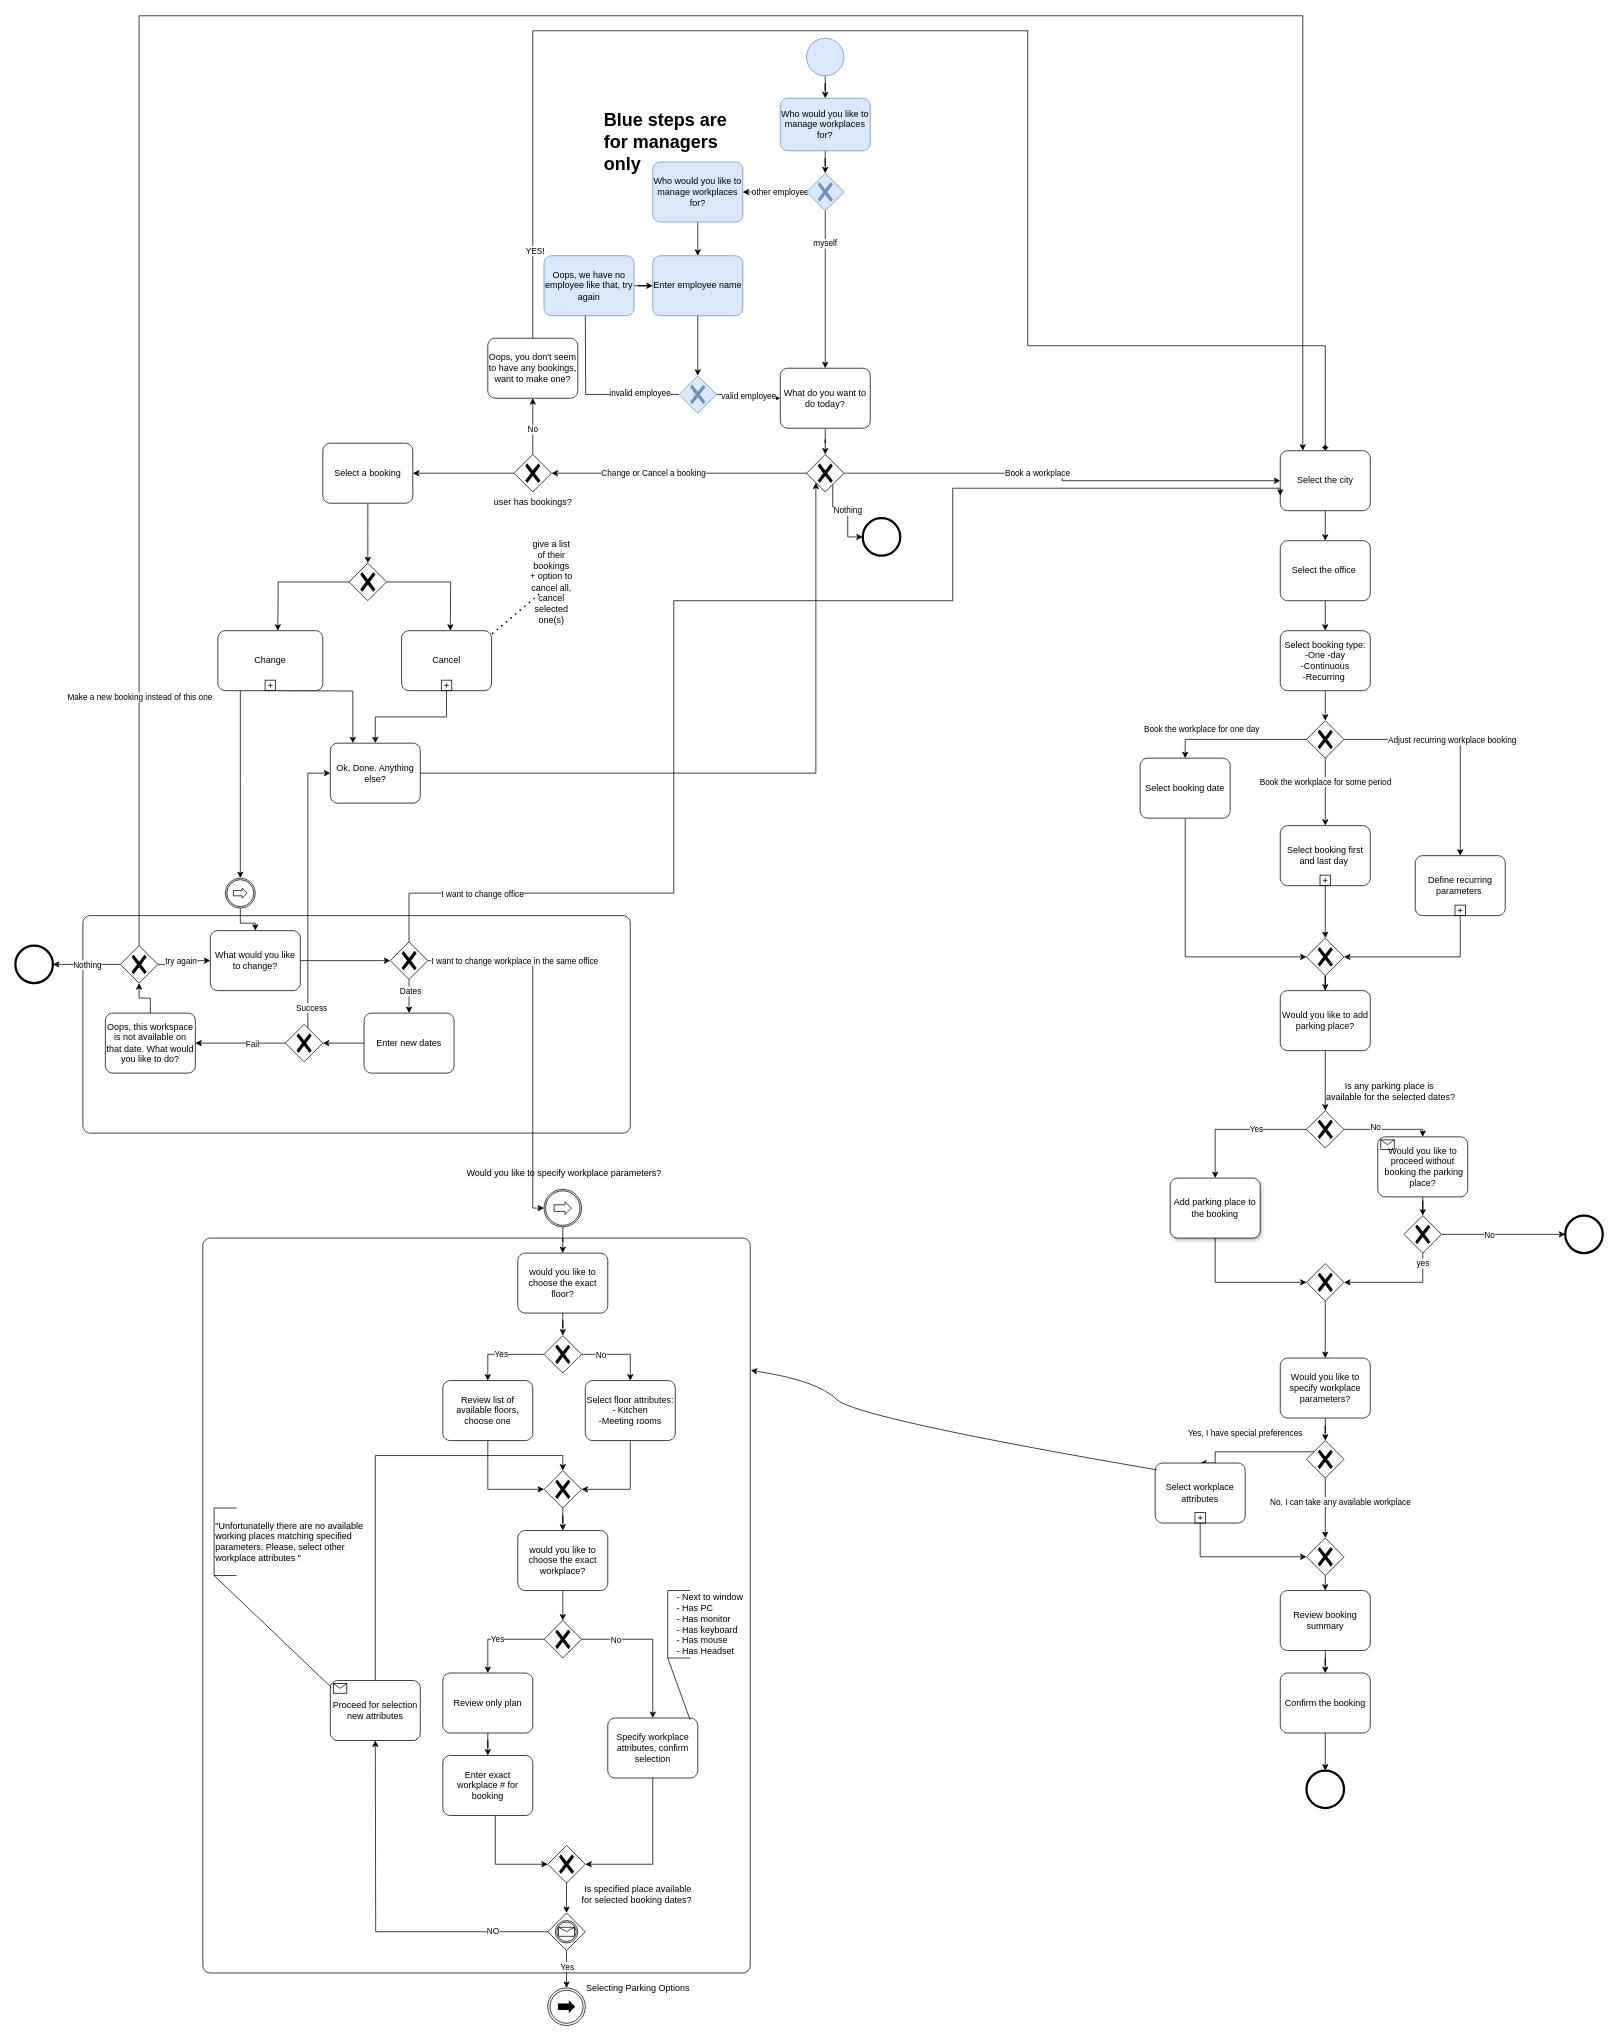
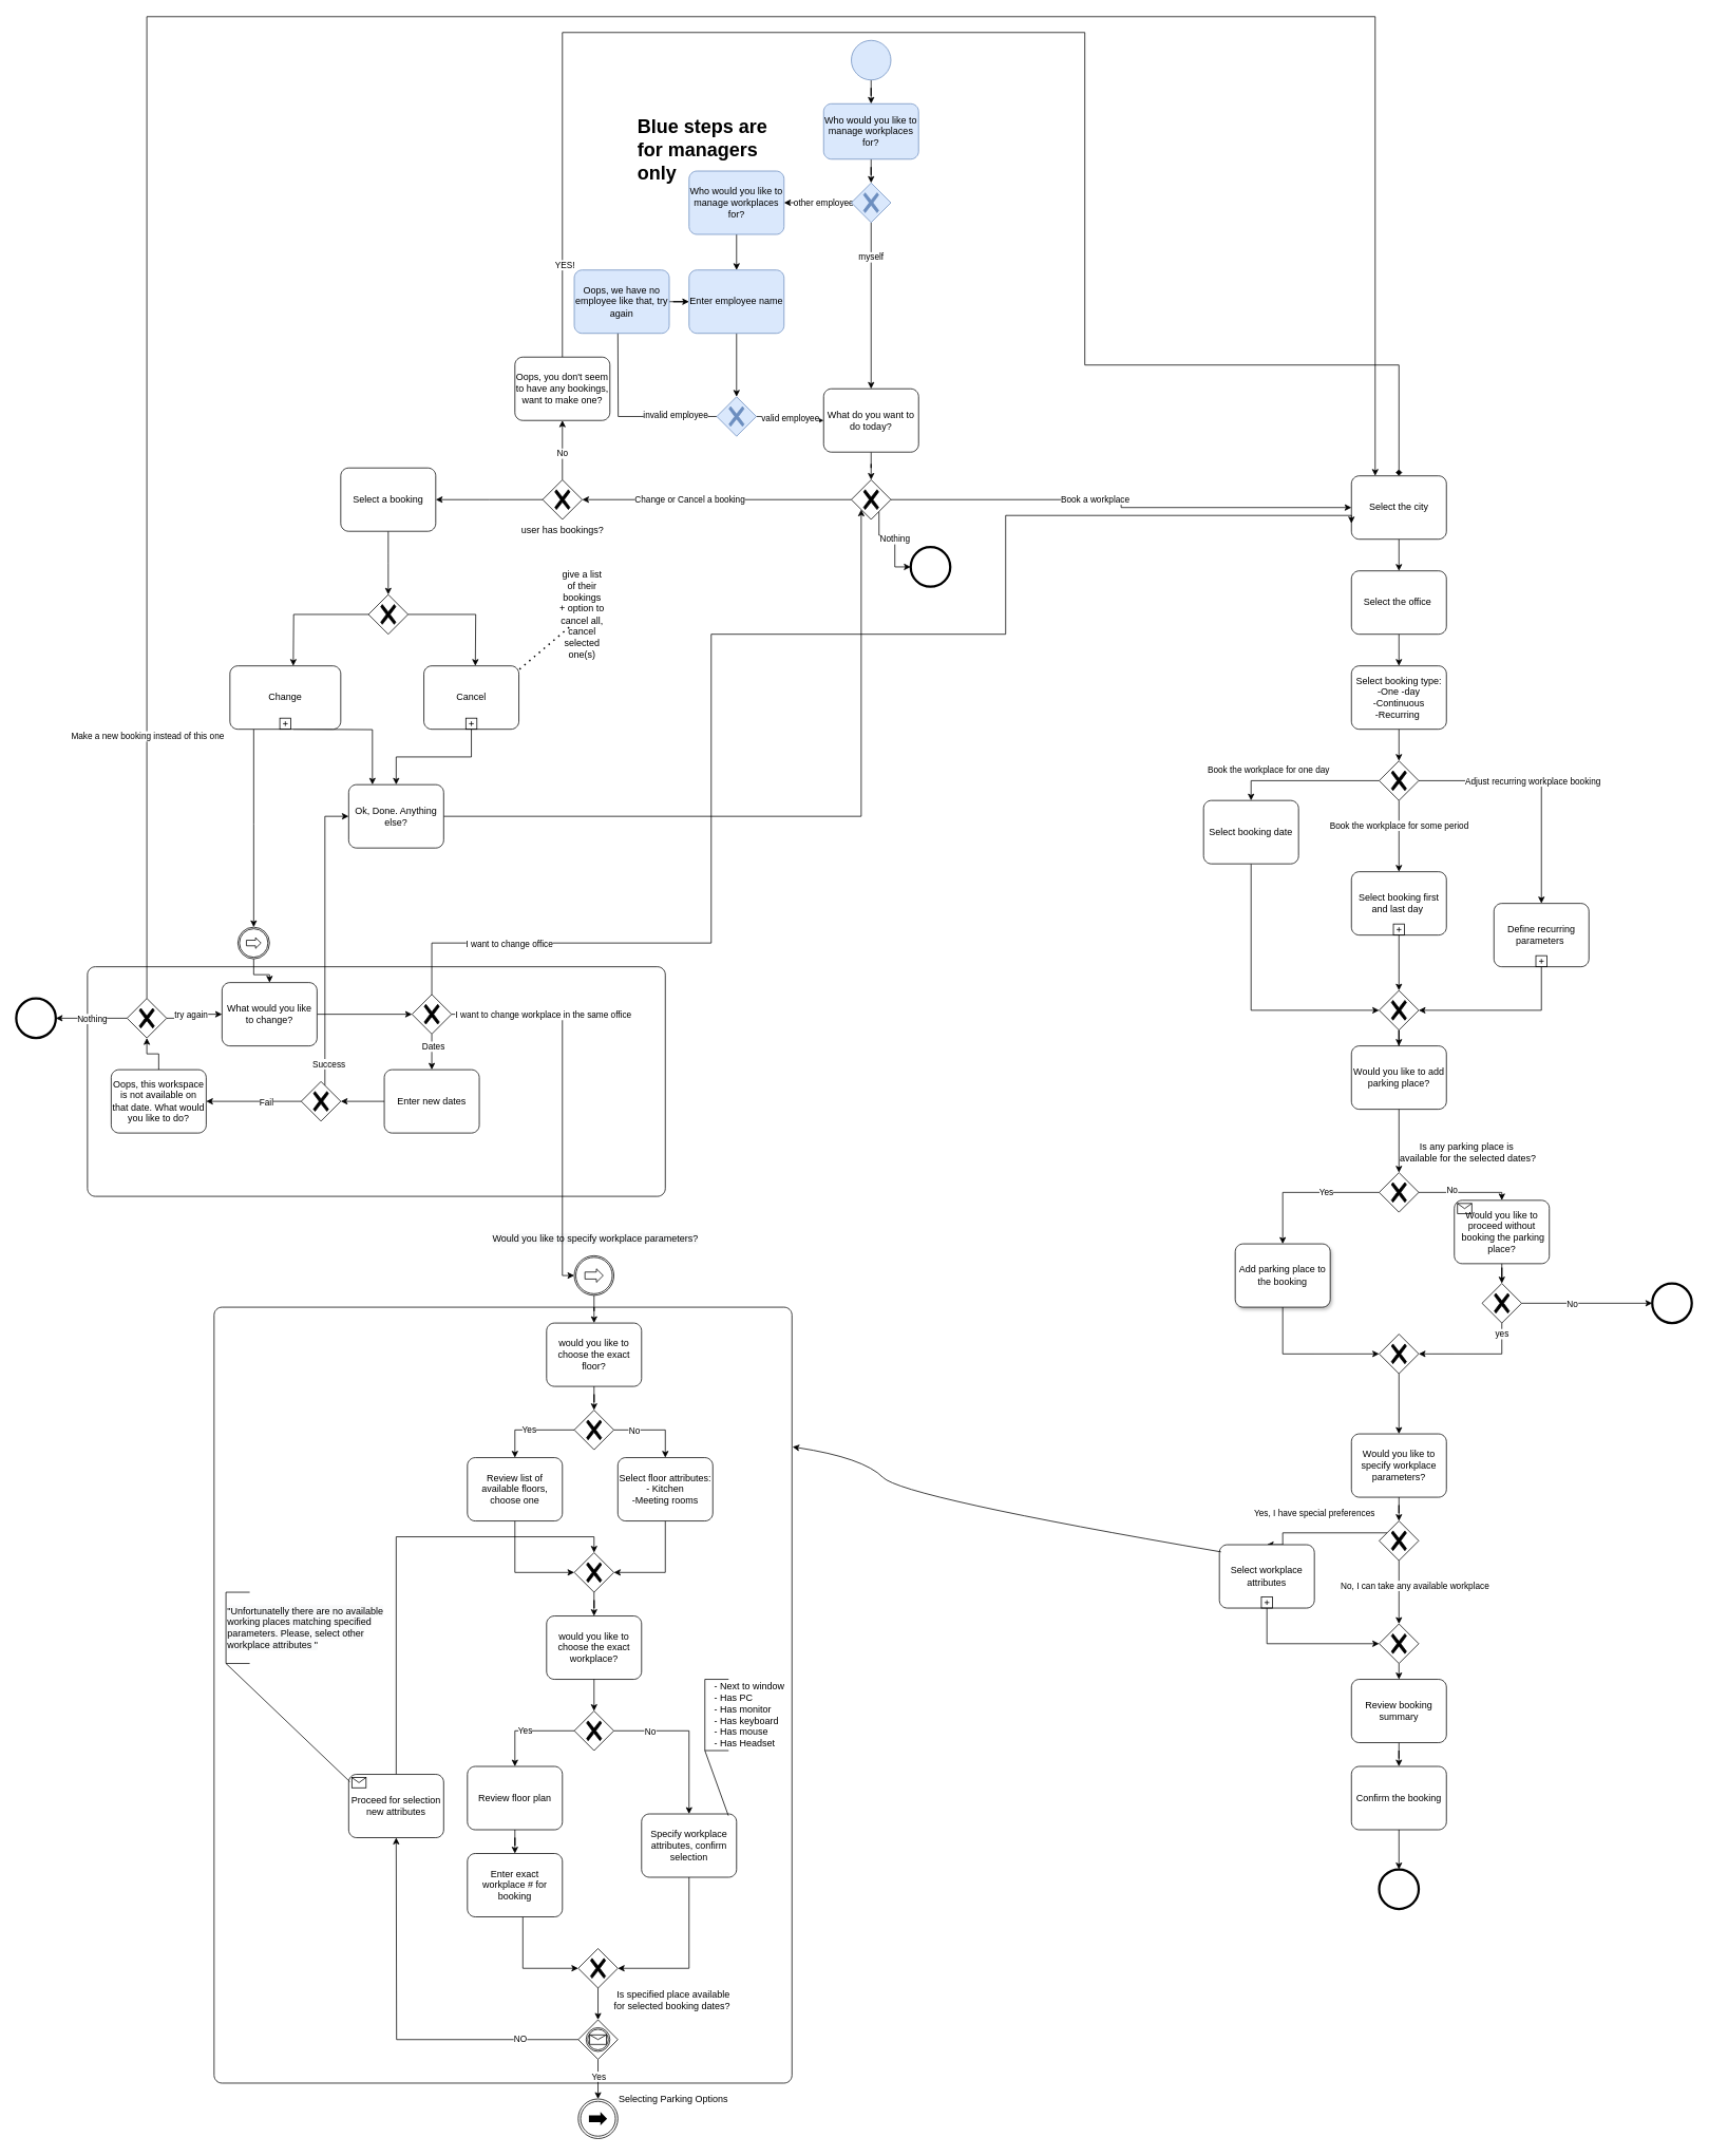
- <mxCell id="61" value="Review only plan" style="points=[[0.25,0,0],[0.5,0,0],[0.75,0,0],[1,0.25,0],[1,0.5,0],[1,0.75,0],[0.75,1,0],[0.5,1,0],[0.25,1,0],[0,0.75,0],[0,0.5,0],[0,0.25,0]];shape=mxgraph.bpmn.task;whiteSpace=wrap;rectStyle=rounded;size=10;taskMarker=abstract;" parent="1" vertex="1"><mxGeometry x="590" y="2230" width="120" height="80" as="geometry" /></mxCell>
+ <mxCell id="61" value="Review floor plan" style="points=[[0.25,0,0],[0.5,0,0],[0.75,0,0],[1,0.25,0],[1,0.5,0],[1,0.75,0],[0.75,1,0],[0.5,1,0],[0.25,1,0],[0,0.75,0],[0,0.5,0],[0,0.25,0]];shape=mxgraph.bpmn.task;whiteSpace=wrap;rectStyle=rounded;size=10;taskMarker=abstract;" parent="1" vertex="1"><mxGeometry x="590" y="2230" width="120" height="80" as="geometry" /></mxCell>
